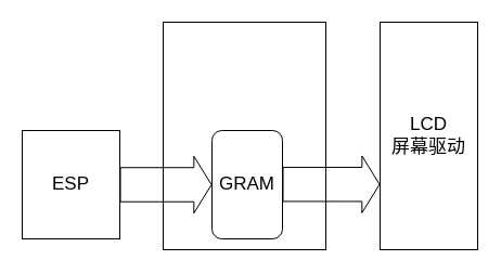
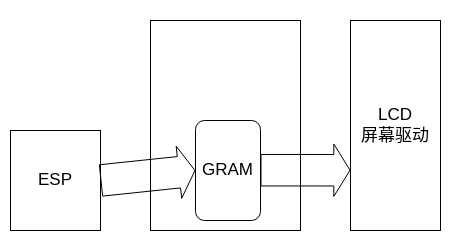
- <mxCell id="5" value="ESP" style="whiteSpace=wrap;html=1;fillColor=#FFFFFF;fontColor=#000000;strokeColor=#000000;fontSize=17;" vertex="1" parent="1"><mxGeometry x="20" y="120" width="90" height="100" as="geometry" /></mxCell>
+ <mxCell id="5" value="ESP" style="whiteSpace=wrap;html=1;fillColor=#FFFFFF;fontColor=#000000;strokeColor=#000000;fontSize=17;" vertex="1" parent="1"><mxGeometry x="10" y="130" width="90" height="100" as="geometry" /></mxCell>
